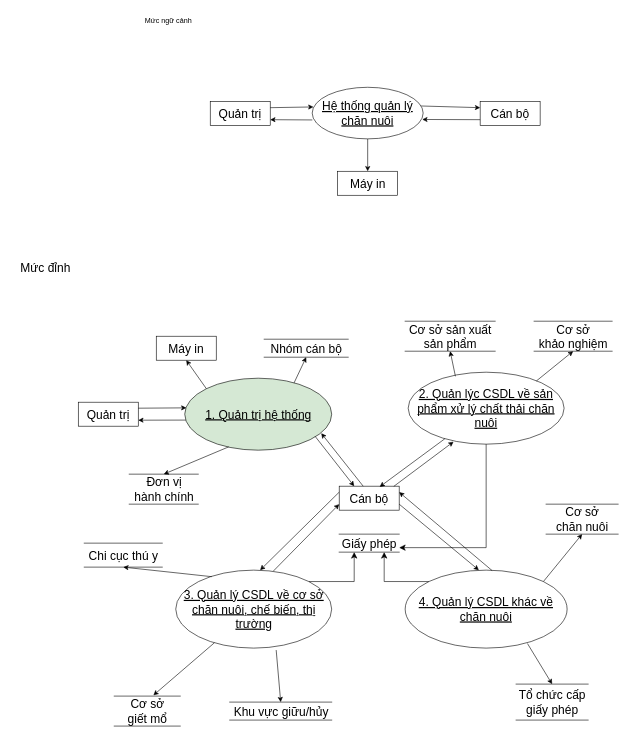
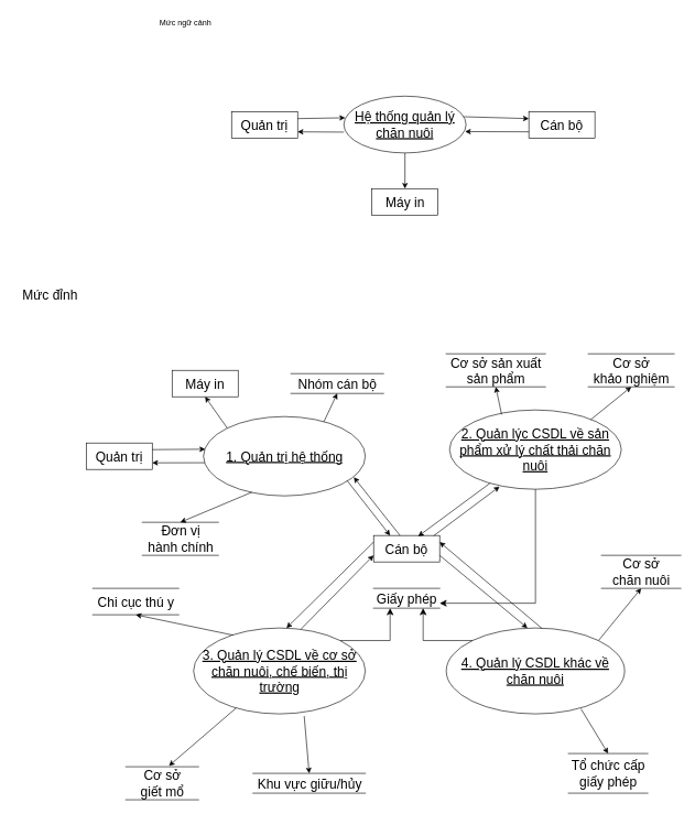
- <mxCell id="15" value="1. Quản trị hệ thống" style="ellipse;whiteSpace=wrap;html=1;align=center;fontStyle=4;fontSize=20;fillColor=#d5e8d4;" vertex="1" parent="1"><mxGeometry x="307.5" y="630" width="245" height="120" as="geometry" /></mxCell>
+ <mxCell id="15" value="1. Quản trị hệ thống" style="ellipse;whiteSpace=wrap;html=1;align=center;fontStyle=4;fontSize=20;" vertex="1" parent="1"><mxGeometry x="307.5" y="630" width="245" height="120" as="geometry" /></mxCell>
- <mxCell id="28" value="Chi cục thú y" style="html=1;dashed=0;whitespace=wrap;shape=partialRectangle;right=0;left=0;fontSize=20;" vertex="1" parent="1"><mxGeometry x="140" y="905" width="130" height="40" as="geometry" /></mxCell>
+ <mxCell id="28" value="Chi cục thú y" style="html=1;dashed=0;whitespace=wrap;shape=partialRectangle;right=0;left=0;fontSize=20;" vertex="1" parent="1"><mxGeometry x="140" y="890" width="130" height="40" as="geometry" /></mxCell>
